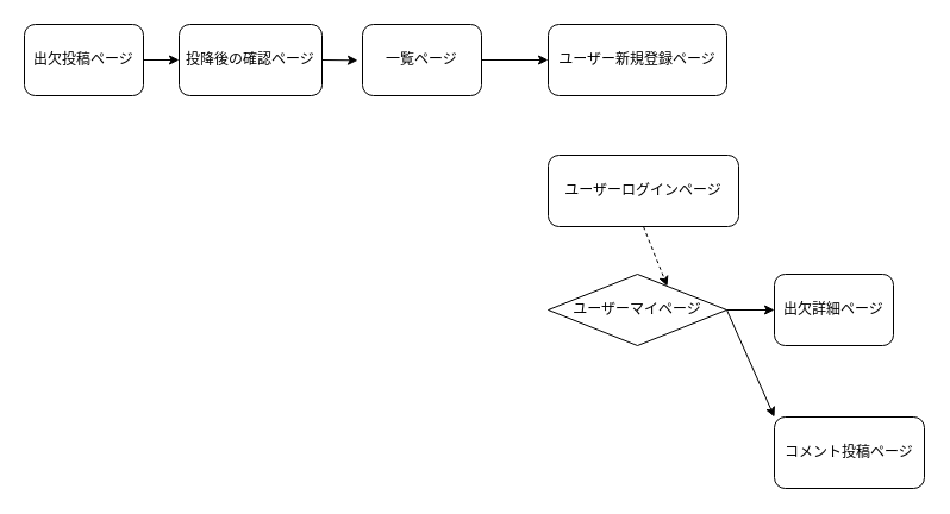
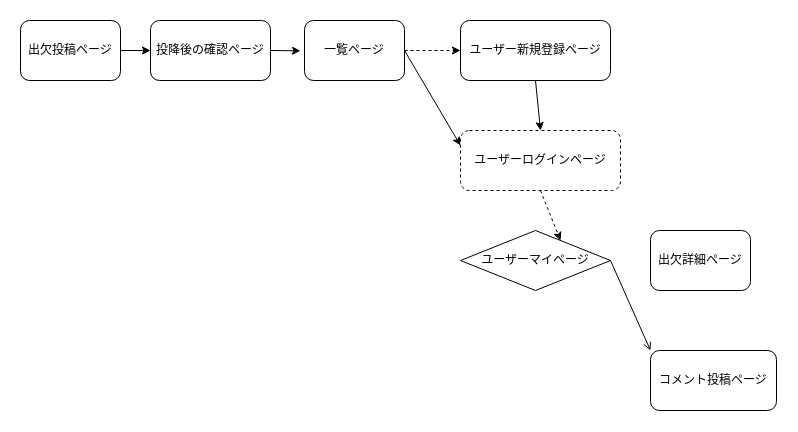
- <mxCell id="2" style="edgeStyle=none;html=1;exitX=1;exitY=0.5;exitDx=0;exitDy=0;entryX=0;entryY=0.5;entryDx=0;entryDy=0;" edge="1" parent="1" source="4" target="14"><mxGeometry relative="1" as="geometry" /></mxCell>
+ <mxCell id="2" style="edgeStyle=none;html=1;exitX=1;exitY=0.5;exitDx=0;exitDy=0;entryX=0;entryY=0.5;entryDx=0;entryDy=0;dashed=1;" edge="1" parent="1" source="4" target="14"><mxGeometry relative="1" as="geometry" /></mxCell>
+ <mxCell id="3" style="edgeStyle=none;html=1;exitX=1;exitY=0.5;exitDx=0;exitDy=0;entryX=0;entryY=0.25;entryDx=0;entryDy=0;" edge="1" parent="1" source="4" target="12"><mxGeometry relative="1" as="geometry" /></mxCell>
+ <mxCell id="13" style="edgeStyle=none;html=1;exitX=0.5;exitY=1;exitDx=0;exitDy=0;entryX=0.5;entryY=0;entryDx=0;entryDy=0;" edge="1" parent="1" source="14" target="12"><mxGeometry relative="1" as="geometry" /></mxCell>
- <mxCell id="12" value="ユーザーログインページ" style="rounded=1;whiteSpace=wrap;html=1;" vertex="1" parent="1"><mxGeometry x="460" y="130" width="160" height="60" as="geometry" /></mxCell>
+ <mxCell id="12" value="ユーザーログインページ" style="rounded=1;whiteSpace=wrap;html=1;dashed=1;" vertex="1" parent="1"><mxGeometry x="460" y="130" width="160" height="60" as="geometry" /></mxCell>
- <mxCell id="15" style="edgeStyle=none;html=1;exitX=1;exitY=0.5;exitDx=0;exitDy=0;entryX=0;entryY=0.5;entryDx=0;entryDy=0;" edge="1" parent="1" source="17" target="9"><mxGeometry relative="1" as="geometry" /></mxCell>
- <mxCell id="16" style="edgeStyle=none;html=1;exitX=1;exitY=0.5;exitDx=0;exitDy=0;entryX=0;entryY=0;entryDx=0;entryDy=0;" edge="1" parent="1" source="17" target="10"><mxGeometry relative="1" as="geometry" /></mxCell>
+ <mxCell id="16" style="edgeStyle=none;html=1;exitX=1;exitY=0.5;exitDx=0;exitDy=0;entryX=0;entryY=0;entryDx=0;entryDy=0;endArrow=open;" edge="1" parent="1" source="17" target="10"><mxGeometry relative="1" as="geometry" /></mxCell>
